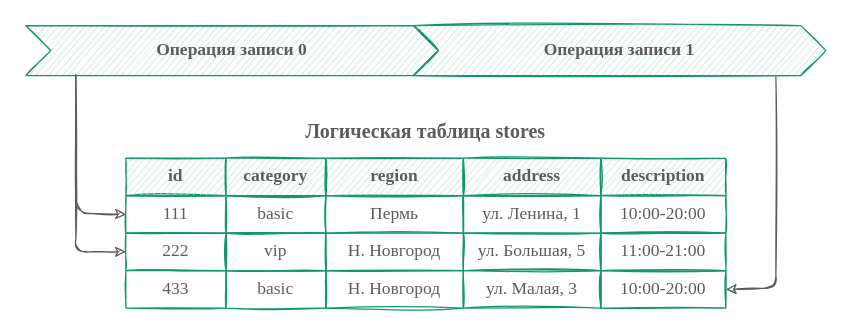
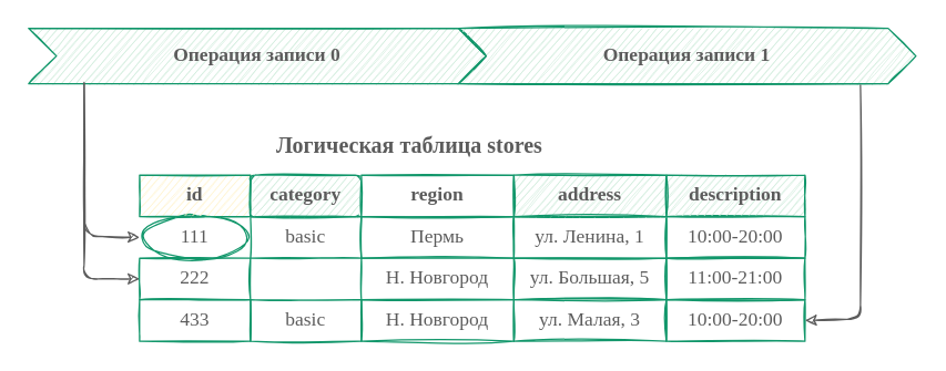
- <mxCell id="19" value="&lt;span style=&quot;color: rgb(92 , 92 , 92) ; font-weight: bold&quot;&gt;&lt;font style=&quot;font-size: 16px&quot; face=&quot;Comic Sans MS&quot;&gt;Логическая таблица stores&lt;/font&gt;&lt;/span&gt;" style="text;html=1;strokeColor=none;align=center;verticalAlign=middle;whiteSpace=wrap;rounded=0;sketch=1;fillColor=#ffffff;" parent="1" vertex="1"><mxGeometry x="160" y="94" width="360" height="20" as="geometry" /></mxCell>
+ <mxCell id="19" value="&lt;span style=&quot;color: rgb(92 , 92 , 92) ; font-weight: bold&quot;&gt;&lt;font style=&quot;font-size: 16px&quot; face=&quot;Comic Sans MS&quot;&gt;Логическая таблица stores&lt;/font&gt;&lt;/span&gt;" style="text;html=1;strokeColor=none;align=center;verticalAlign=middle;whiteSpace=wrap;rounded=0;sketch=1;fillColor=#ffffff;" parent="1" vertex="1"><mxGeometry x="115" y="94" width="360" height="20" as="geometry" /></mxCell>
- <mxCell id="8" value="&lt;font color=&quot;#5c5c5c&quot; style=&quot;font-size: 14px&quot;&gt;&lt;span&gt;id&lt;br&gt;&lt;/span&gt;&lt;/font&gt;" style="rounded=0;whiteSpace=wrap;html=1;fontStyle=1;sketch=1;fontFamily=Comic Sans MS;strokeColor=#12976B;fillColor=#CCEBD8;" parent="1" vertex="1"><mxGeometry x="100" y="126" width="80" height="30" as="geometry" /></mxCell>
+ <mxCell id="8" value="&lt;font color=&quot;#5c5c5c&quot; style=&quot;font-size: 14px&quot;&gt;&lt;span&gt;id&lt;br&gt;&lt;/span&gt;&lt;/font&gt;" style="rounded=0;whiteSpace=wrap;html=1;fontStyle=1;sketch=1;fontFamily=Comic Sans MS;strokeColor=#12976B;fillColor=#fff2cc;" parent="1" vertex="1"><mxGeometry x="100" y="126" width="80" height="30" as="geometry" /></mxCell>
- <mxCell id="9" value="&lt;font color=&quot;#5c5c5c&quot; style=&quot;font-size: 14px&quot;&gt;&lt;span&gt;category&lt;br&gt;&lt;/span&gt;&lt;/font&gt;" style="rounded=0;whiteSpace=wrap;html=1;fontStyle=1;sketch=1;fontFamily=Comic Sans MS;strokeColor=#12976B;fillColor=#CCEBD8;" parent="1" vertex="1"><mxGeometry x="180" y="126" width="80" height="30" as="geometry" /></mxCell>
+ <mxCell id="9" value="&lt;font color=&quot;#5c5c5c&quot; style=&quot;font-size: 14px&quot;&gt;&lt;span&gt;category&lt;br&gt;&lt;/span&gt;&lt;/font&gt;" style="whiteSpace=wrap;html=1;fontStyle=1;sketch=1;fontFamily=Comic Sans MS;strokeColor=#12976B;fillColor=#CCEBD8;rounded=1;" parent="1" vertex="1"><mxGeometry x="180" y="126" width="80" height="30" as="geometry" /></mxCell>
- <mxCell id="10" value="&lt;font color=&quot;#5c5c5c&quot; style=&quot;font-size: 14px&quot;&gt;&lt;span&gt;region&lt;br&gt;&lt;/span&gt;&lt;/font&gt;" style="rounded=0;whiteSpace=wrap;html=1;fontStyle=1;sketch=1;fontFamily=Comic Sans MS;strokeColor=#12976B;fillColor=#CCEBD8;" parent="1" vertex="1"><mxGeometry x="260" y="126" width="110" height="30" as="geometry" /></mxCell>
+ <mxCell id="10" value="&lt;font color=&quot;#5c5c5c&quot; style=&quot;font-size: 14px&quot;&gt;&lt;span&gt;region&lt;br&gt;&lt;/span&gt;&lt;/font&gt;" style="rounded=0;whiteSpace=wrap;html=1;fontStyle=1;sketch=1;fontFamily=Comic Sans MS;strokeColor=#12976B;fillColor=#ffffff;" parent="1" vertex="1"><mxGeometry x="260" y="126" width="110" height="30" as="geometry" /></mxCell>
- <mxCell id="2" value="&lt;font color=&quot;#5c5c5c&quot; style=&quot;font-size: 14px&quot;&gt;&lt;span&gt;111&lt;/span&gt;&lt;/font&gt;&lt;font color=&quot;#5c5c5c&quot; style=&quot;font-size: 14px&quot;&gt;&lt;span&gt;&lt;br&gt;&lt;/span&gt;&lt;/font&gt;" style="rounded=0;whiteSpace=wrap;html=1;fontStyle=0;sketch=1;fontFamily=Comic Sans MS;strokeColor=#12976B;fillColor=none;" parent="1" vertex="1"><mxGeometry x="100" y="156" width="80" height="30" as="geometry" /></mxCell>
+ <mxCell id="2" value="&lt;font color=&quot;#5c5c5c&quot; style=&quot;font-size: 14px&quot;&gt;&lt;span&gt;111&lt;/span&gt;&lt;/font&gt;&lt;font color=&quot;#5c5c5c&quot; style=&quot;font-size: 14px&quot;&gt;&lt;span&gt;&lt;br&gt;&lt;/span&gt;&lt;/font&gt;" style="ellipse;whiteSpace=wrap;html=1;fontStyle=0;sketch=1;fontFamily=Comic Sans MS;strokeColor=#12976B;fillColor=none;" parent="1" vertex="1"><mxGeometry x="100" y="156" width="80" height="30" as="geometry" /></mxCell>
- <mxCell id="6" value="&lt;font color=&quot;#5c5c5c&quot; style=&quot;font-size: 14px&quot;&gt;&lt;span&gt;vip&lt;br&gt;&lt;/span&gt;&lt;/font&gt;" style="rounded=0;whiteSpace=wrap;html=1;fontStyle=0;sketch=1;fontFamily=Comic Sans MS;strokeColor=#12976B;fillColor=none;" parent="1" vertex="1"><mxGeometry x="180" y="186" width="80" height="30" as="geometry" /></mxCell>
